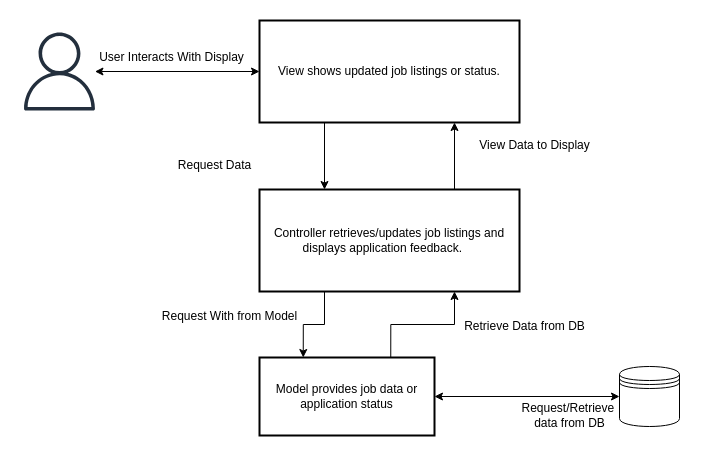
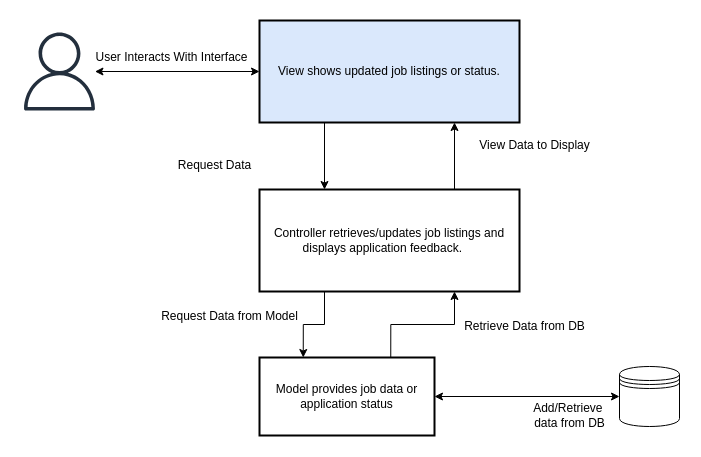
- <mxCell id="13" value="User Interacts With Display" style="text;html=1;align=center;verticalAlign=middle;resizable=0;points=[];autosize=1;strokeColor=none;fillColor=none;" vertex="1" parent="1"><mxGeometry x="81" y="42" width="180" height="30" as="geometry" /></mxCell>
+ <mxCell id="13" value="User Interacts With Interface" style="text;html=1;align=center;verticalAlign=middle;resizable=0;points=[];autosize=1;strokeColor=none;fillColor=none;" vertex="1" parent="1"><mxGeometry x="81" y="42" width="180" height="30" as="geometry" /></mxCell>
- <mxCell id="3" value="View shows updated job listings or status." style="whiteSpace=wrap;strokeWidth=2;" vertex="1" parent="1"><mxGeometry x="259" y="20" width="260" height="102" as="geometry" /></mxCell>
+ <mxCell id="3" value="View shows updated job listings or status." style="whiteSpace=wrap;strokeWidth=2;fillColor=#dae8fc;" vertex="1" parent="1"><mxGeometry x="259" y="20" width="260" height="102" as="geometry" /></mxCell>
- <mxCell id="16" value="Request With from Model" style="text;html=1;align=center;verticalAlign=middle;resizable=0;points=[];autosize=1;strokeColor=none;fillColor=none;" vertex="1" parent="1"><mxGeometry x="149" y="301" width="160" height="30" as="geometry" /></mxCell>
+ <mxCell id="16" value="Request Data from Model" style="text;html=1;align=center;verticalAlign=middle;resizable=0;points=[];autosize=1;strokeColor=none;fillColor=none;" vertex="1" parent="1"><mxGeometry x="149" y="301" width="160" height="30" as="geometry" /></mxCell>
- <mxCell id="18" value="Request/Retrieve&amp;nbsp;&lt;div&gt;data from DB&lt;/div&gt;" style="text;html=1;align=center;verticalAlign=middle;resizable=0;points=[];autosize=1;strokeColor=none;fillColor=none;" vertex="1" parent="1"><mxGeometry x="519" y="395" width="100" height="40" as="geometry" /></mxCell>
+ <mxCell id="18" value="Add/Retrieve&amp;nbsp;&lt;div&gt;data from DB&lt;/div&gt;" style="text;html=1;align=center;verticalAlign=middle;resizable=0;points=[];autosize=1;strokeColor=none;fillColor=none;" vertex="1" parent="1"><mxGeometry x="519" y="395" width="100" height="40" as="geometry" /></mxCell>
